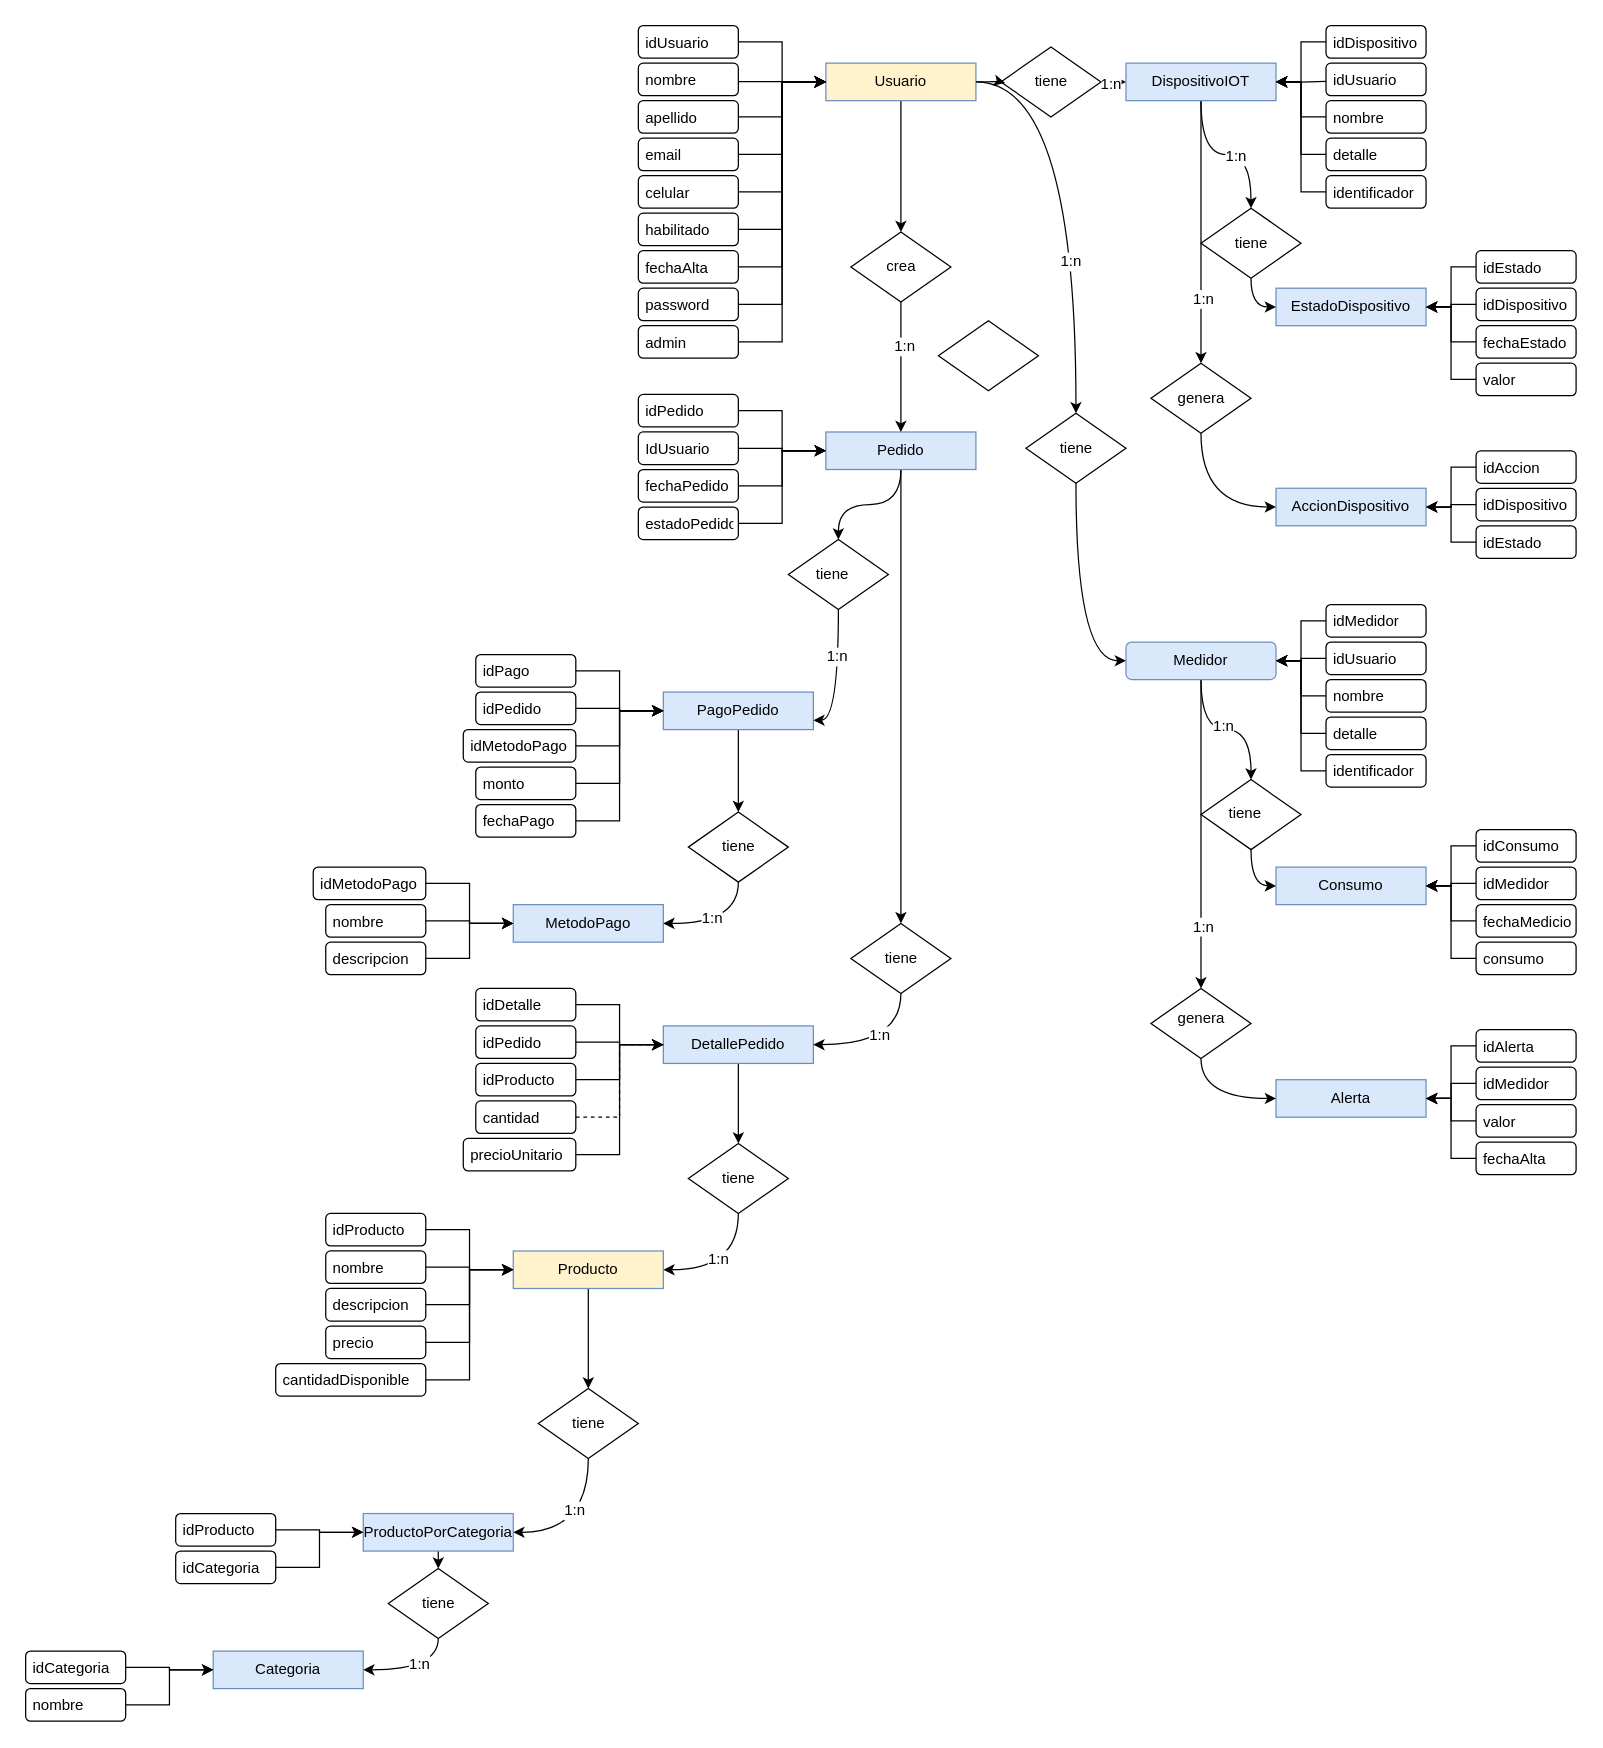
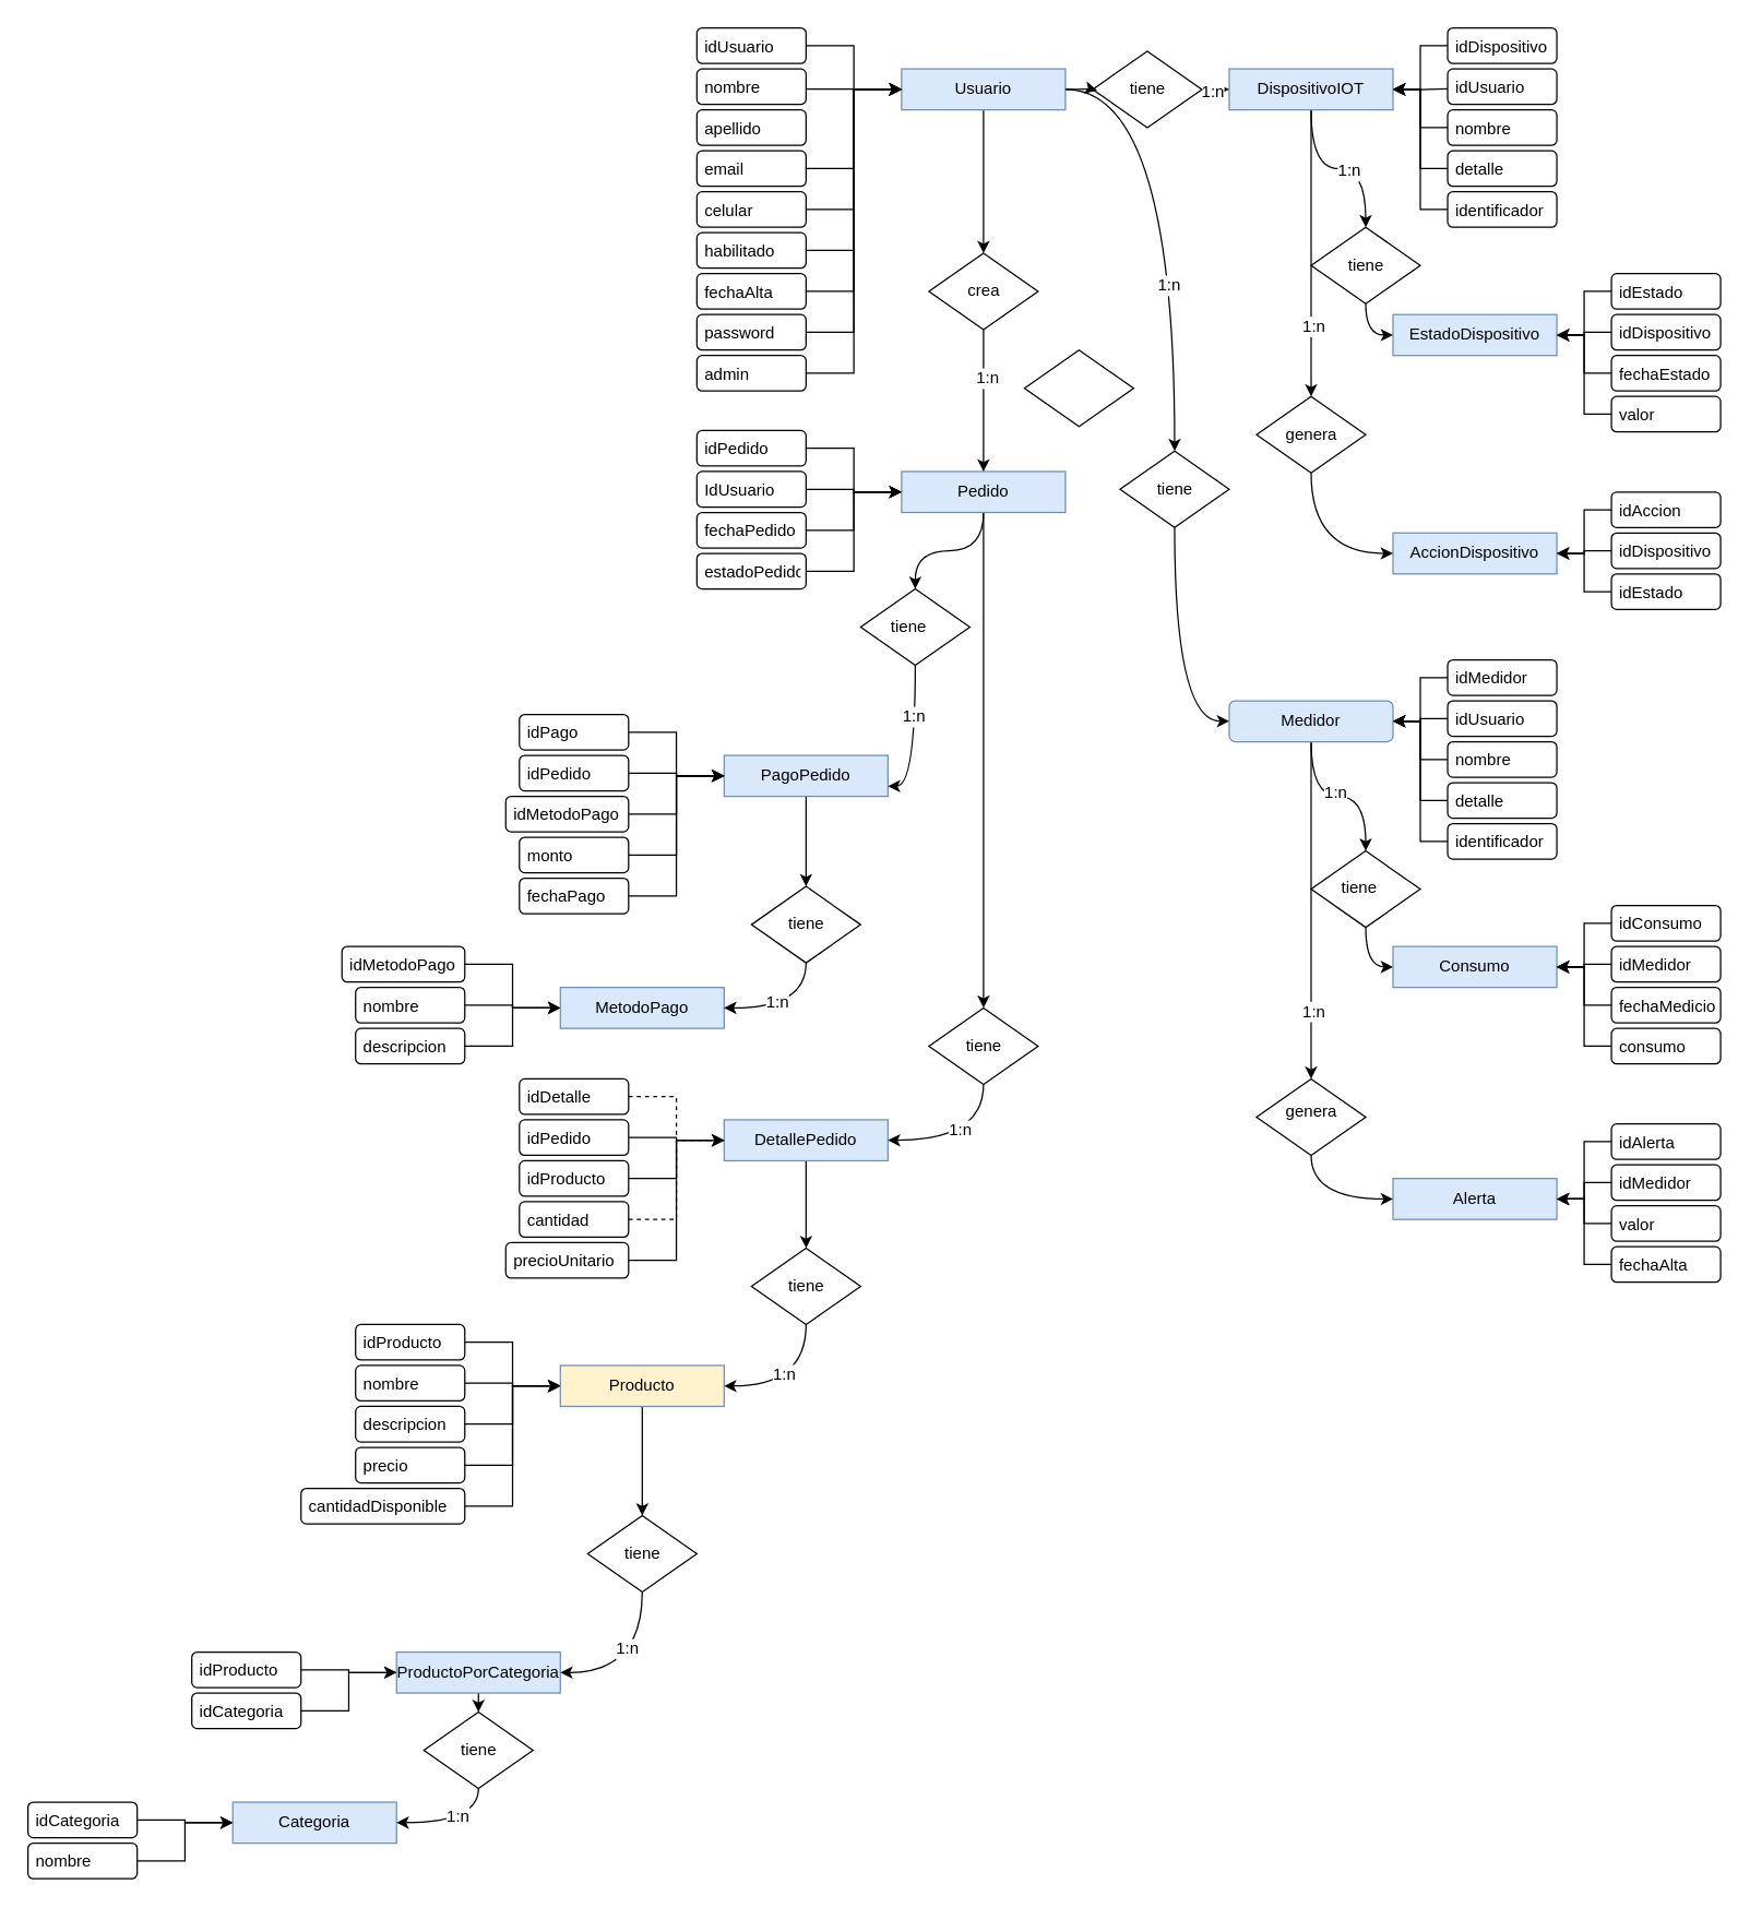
- <mxCell id="5" value="Usuario" style="rounded=0;whiteSpace=wrap;html=1;fillColor=#fff2cc;strokeColor=#6c8ebf;" vertex="1" parent="1"><mxGeometry x="660" y="50" width="120" height="30" as="geometry" /></mxCell>
+ <mxCell id="5" value="Usuario" style="rounded=0;whiteSpace=wrap;html=1;fillColor=#dae8fc;strokeColor=#6c8ebf;" vertex="1" parent="1"><mxGeometry x="660" y="50" width="120" height="30" as="geometry" /></mxCell>
- <mxCell id="12" style="edgeStyle=orthogonalEdgeStyle;rounded=0;orthogonalLoop=1;jettySize=auto;html=1;entryX=0;entryY=0.5;entryDx=0;entryDy=0;fontFamily=Helvetica;fontSize=12;fontColor=default;" edge="1" parent="1" source="13" target="5"><mxGeometry relative="1" as="geometry" /></mxCell>
- <mxCell id="103" style="edgeStyle=orthogonalEdgeStyle;rounded=0;orthogonalLoop=1;jettySize=auto;html=1;entryX=0;entryY=0.5;entryDx=0;entryDy=0;fontFamily=Helvetica;fontSize=12;fontColor=default;" edge="1" parent="1" source="104" target="100"><mxGeometry relative="1" as="geometry" /></mxCell>
+ <mxCell id="103" style="edgeStyle=orthogonalEdgeStyle;rounded=0;orthogonalLoop=1;jettySize=auto;html=1;entryX=0;entryY=0.5;entryDx=0;entryDy=0;fontFamily=Helvetica;fontSize=12;fontColor=default;dashed=1;" edge="1" parent="1" source="104" target="100"><mxGeometry relative="1" as="geometry" /></mxCell>
